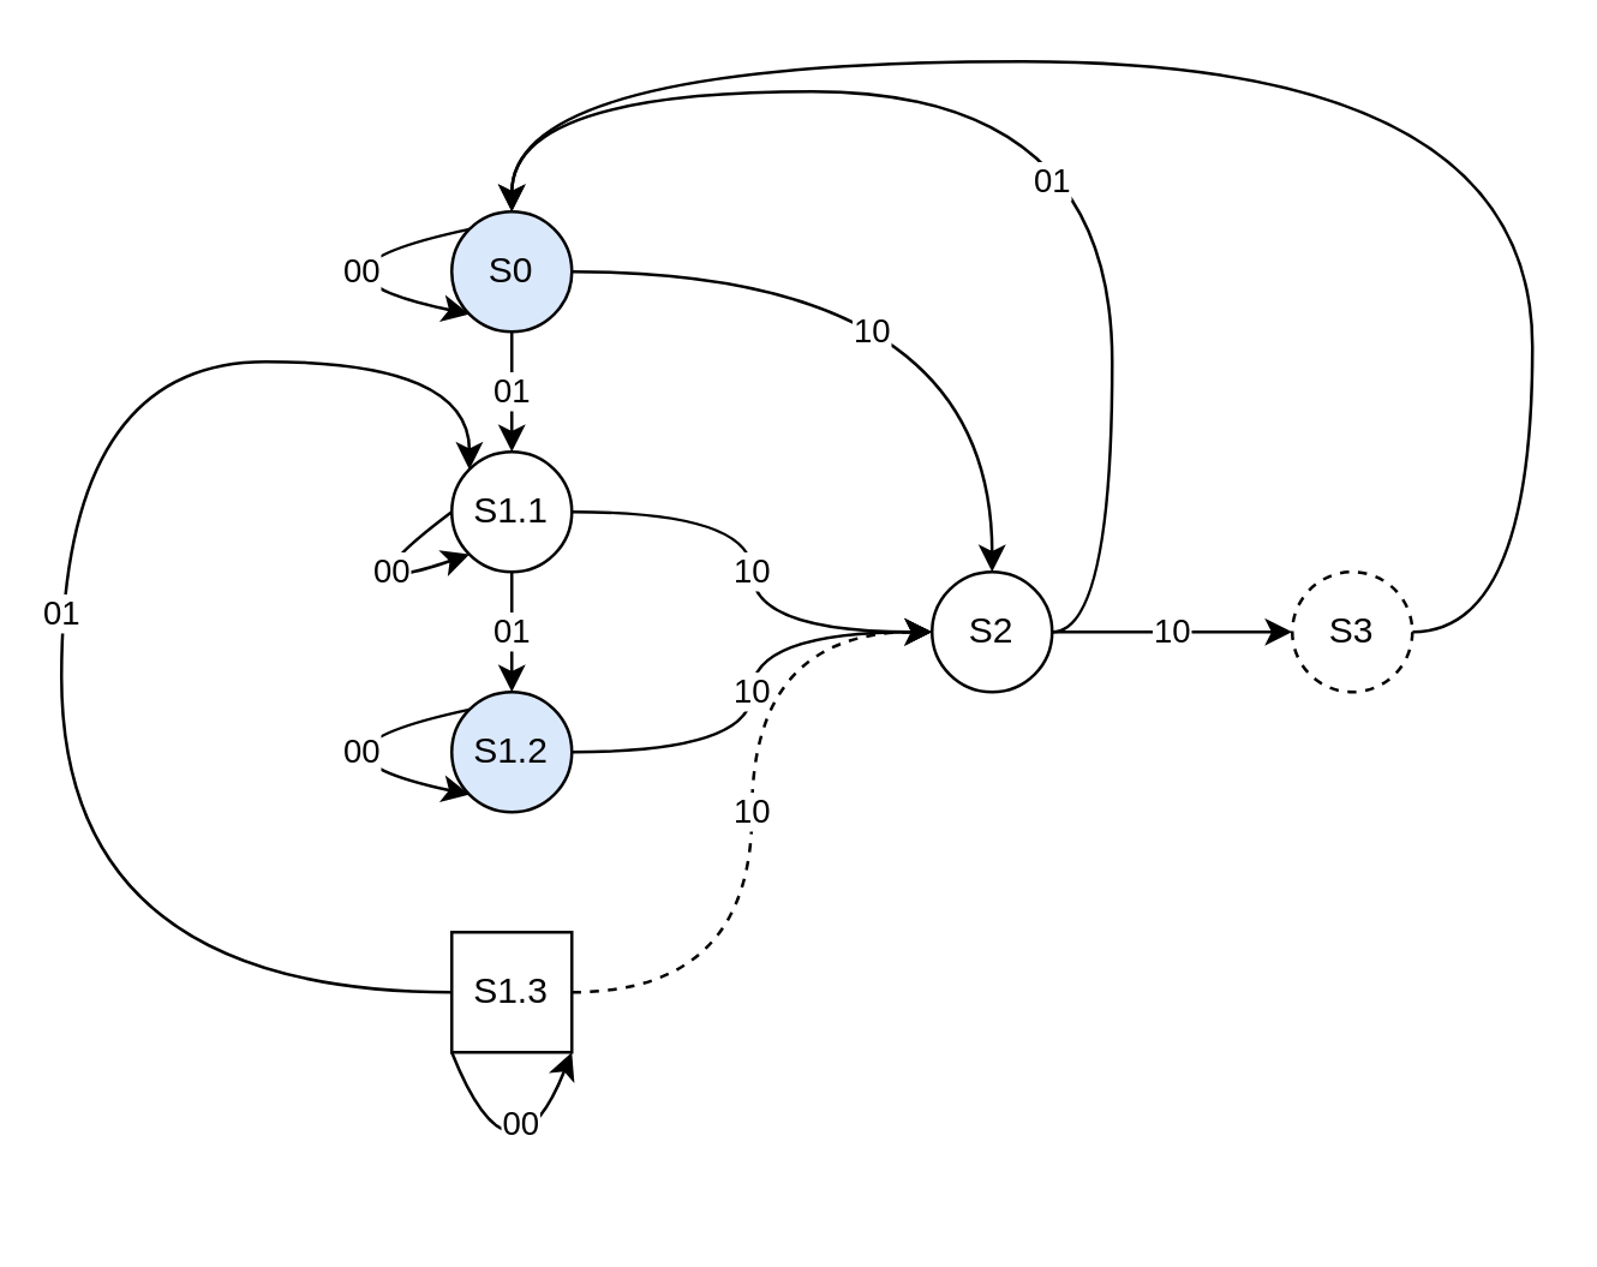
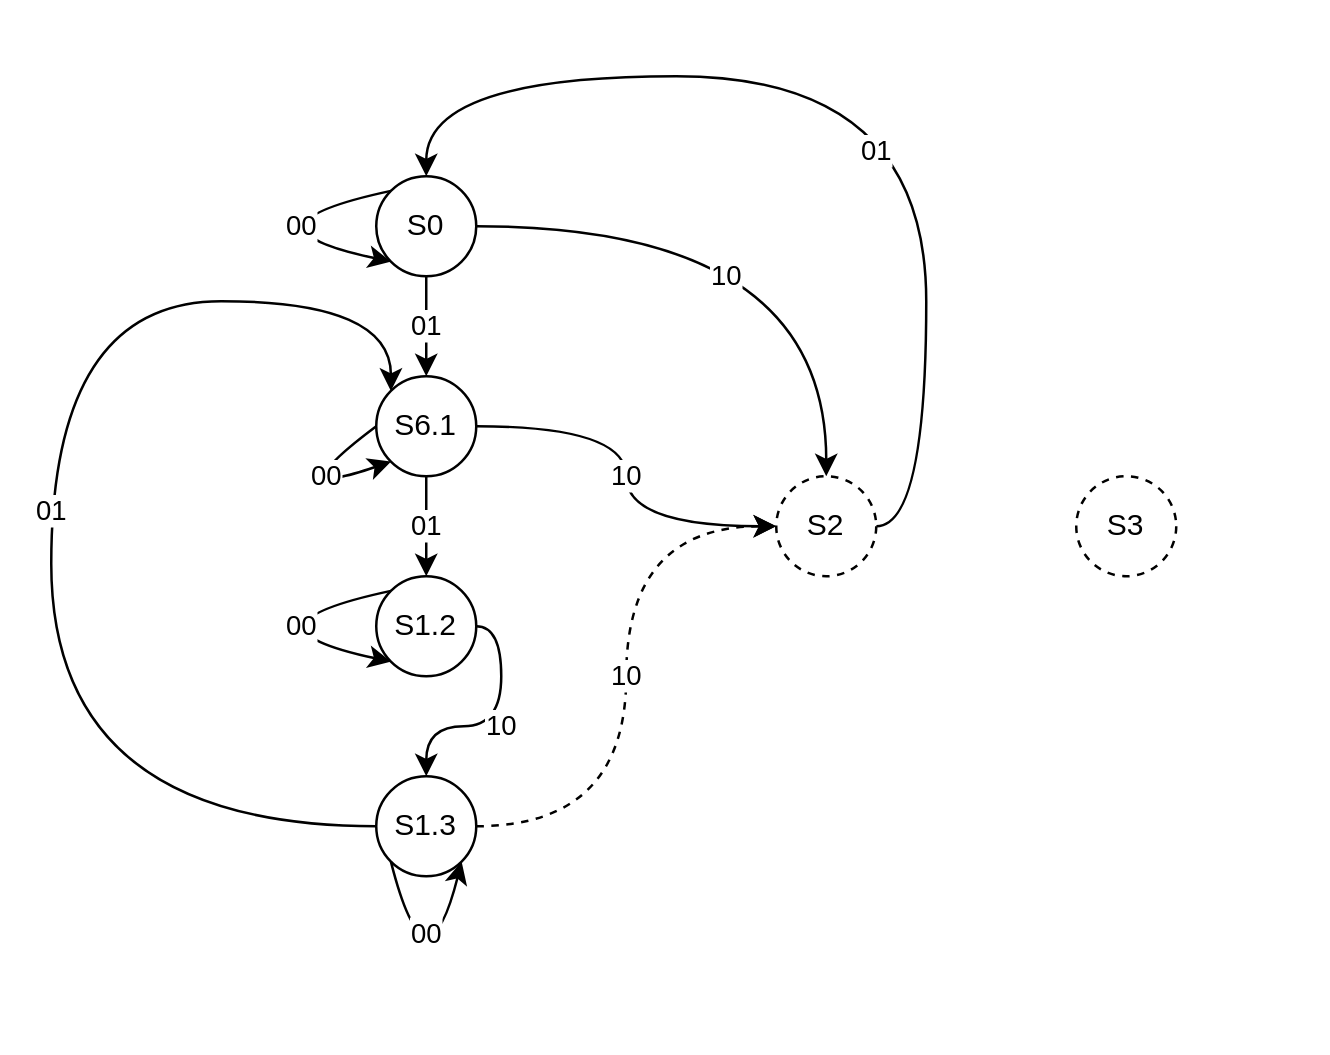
- <mxCell id="16" style="edgeStyle=orthogonalEdgeStyle;curved=1;html=1;exitX=1;exitY=0.5;exitDx=0;exitDy=0;entryX=0.5;entryY=0;entryDx=0;entryDy=0;" edge="1" parent="1" source="17" target="4"><mxGeometry relative="1" as="geometry"><Array as="points"><mxPoint x="510" y="210" /><mxPoint x="510" y="20" /><mxPoint x="170" y="20" /></Array></mxGeometry></mxCell>
- <mxCell id="4" value="S0" style="ellipse;whiteSpace=wrap;html=1;aspect=fixed;fillColor=#dae8fc;" vertex="1" parent="1"><mxGeometry x="150" y="70" width="40" height="40" as="geometry" /></mxCell>
+ <mxCell id="4" value="S0" style="ellipse;whiteSpace=wrap;html=1;aspect=fixed;" vertex="1" parent="1"><mxGeometry x="150" y="70" width="40" height="40" as="geometry" /></mxCell>
- <mxCell id="7" value="S1.1" style="ellipse;whiteSpace=wrap;html=1;aspect=fixed;" vertex="1" parent="1"><mxGeometry x="150" y="150" width="40" height="40" as="geometry" /></mxCell>
+ <mxCell id="7" value="S6.1" style="ellipse;whiteSpace=wrap;html=1;aspect=fixed;" vertex="1" parent="1"><mxGeometry x="150" y="150" width="40" height="40" as="geometry" /></mxCell>
- <mxCell id="15" value="S2" style="ellipse;whiteSpace=wrap;html=1;aspect=fixed;" vertex="1" parent="1"><mxGeometry x="310" y="190" width="40" height="40" as="geometry" /></mxCell>
+ <mxCell id="15" value="S2" style="ellipse;whiteSpace=wrap;html=1;aspect=fixed;dashed=1;" vertex="1" parent="1"><mxGeometry x="310" y="190" width="40" height="40" as="geometry" /></mxCell>
- <mxCell id="13" value="10" style="edgeStyle=orthogonalEdgeStyle;curved=1;html=1;exitX=1;exitY=0.5;exitDx=0;exitDy=0;entryX=0;entryY=0.5;entryDx=0;entryDy=0;" edge="1" parent="1" source="15" target="17"><mxGeometry relative="1" as="geometry" /></mxCell>
- <mxCell id="8" value="10" style="edgeStyle=orthogonalEdgeStyle;curved=1;html=1;exitX=1;exitY=0.5;exitDx=0;exitDy=0;entryX=0;entryY=0.5;entryDx=0;entryDy=0;" edge="1" parent="1" source="9" target="15"><mxGeometry relative="1" as="geometry" /></mxCell>
+ <mxCell id="8" value="10" style="edgeStyle=orthogonalEdgeStyle;curved=1;html=1;exitX=1;exitY=0.5;exitDx=0;exitDy=0;" edge="1" parent="1" source="9" target="12"><mxGeometry relative="1" as="geometry" /></mxCell>
- <mxCell id="9" value="S1.2" style="ellipse;whiteSpace=wrap;html=1;aspect=fixed;fillColor=#dae8fc;" vertex="1" parent="1"><mxGeometry x="150" y="230" width="40" height="40" as="geometry" /></mxCell>
+ <mxCell id="9" value="S1.2" style="ellipse;whiteSpace=wrap;html=1;aspect=fixed;" vertex="1" parent="1"><mxGeometry x="150" y="230" width="40" height="40" as="geometry" /></mxCell>
- <mxCell id="12" value="S1.3" style="whiteSpace=wrap;html=1;aspect=fixed;rounded=0;" vertex="1" parent="1"><mxGeometry x="150" y="310" width="40" height="40" as="geometry" /></mxCell>
+ <mxCell id="12" value="S1.3" style="ellipse;whiteSpace=wrap;html=1;aspect=fixed;" vertex="1" parent="1"><mxGeometry x="150" y="310" width="40" height="40" as="geometry" /></mxCell>
